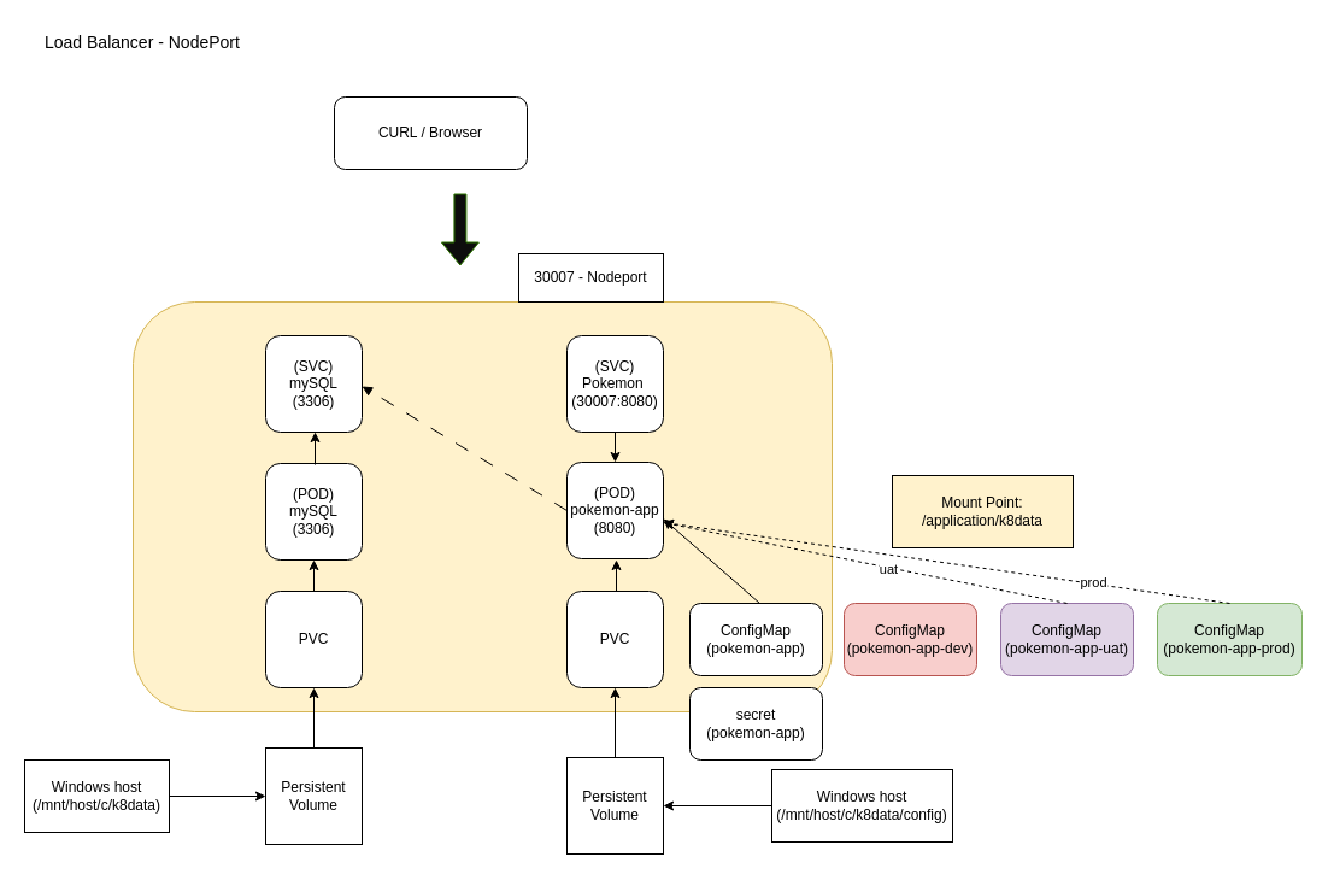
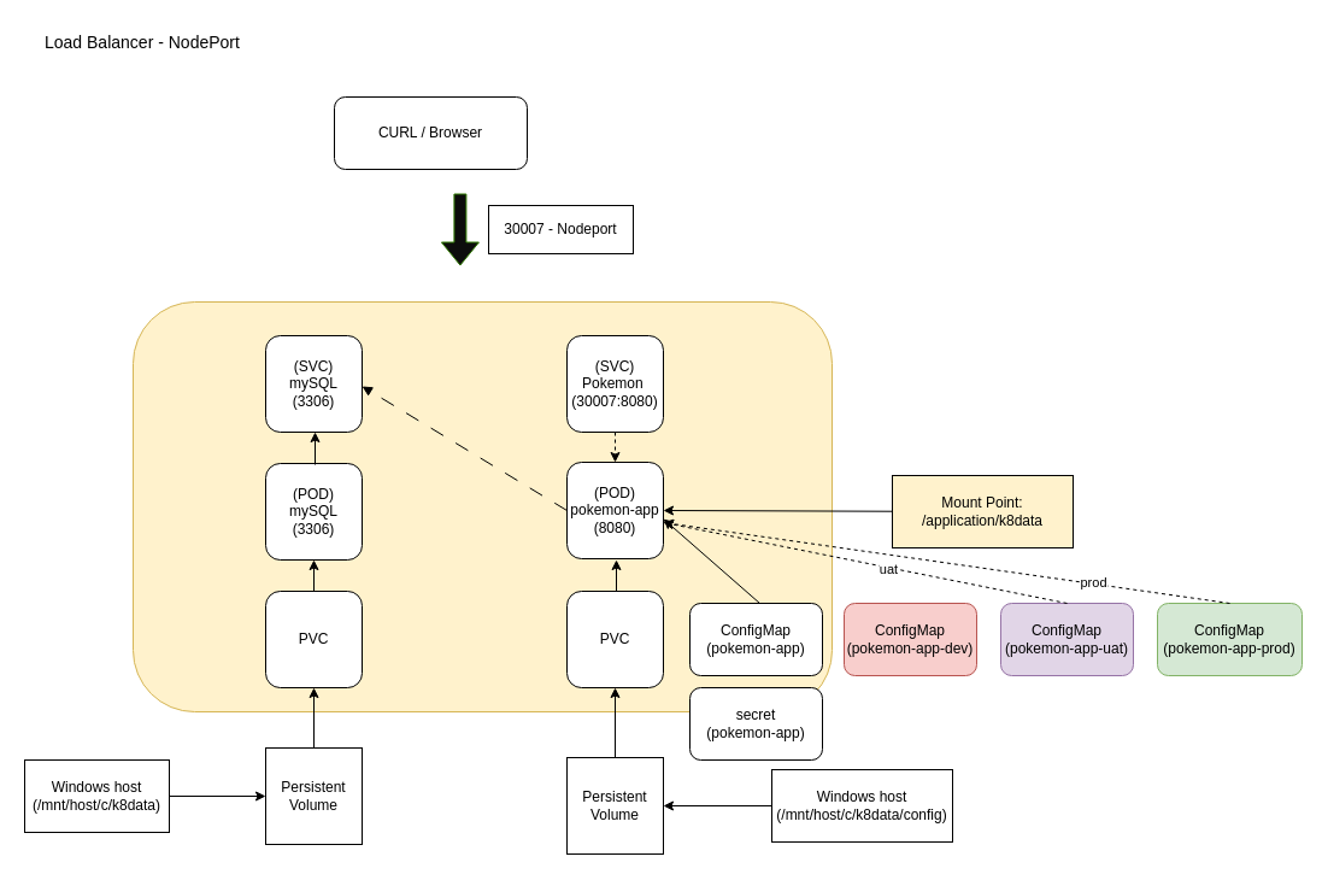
- <mxCell id="10" value="30007 - Nodeport" style="rounded=0;whiteSpace=wrap;html=1;labelBackgroundColor=none;" parent="1" vertex="1"><mxGeometry x="430" y="210" width="120" height="40" as="geometry" /></mxCell>
+ <mxCell id="10" value="30007 - Nodeport" style="rounded=0;whiteSpace=wrap;html=1;labelBackgroundColor=none;" parent="1" vertex="1"><mxGeometry x="405" y="170" width="120" height="40" as="geometry" /></mxCell>
- <mxCell id="18" value="" style="endArrow=classic;html=1;rounded=0;exitX=0.5;exitY=1;exitDx=0;exitDy=0;entryX=0.5;entryY=0;entryDx=0;entryDy=0;" parent="1" source="9" target="8" edge="1"><mxGeometry width="50" height="50" relative="1" as="geometry"><mxPoint x="550" y="480" as="sourcePoint" /><mxPoint x="600" y="430" as="targetPoint" /></mxGeometry></mxCell>
+ <mxCell id="18" value="" style="endArrow=classic;html=1;rounded=0;exitX=0.5;exitY=1;exitDx=0;exitDy=0;entryX=0.5;entryY=0;entryDx=0;entryDy=0;dashed=1;" parent="1" source="9" target="8" edge="1"><mxGeometry width="50" height="50" relative="1" as="geometry"><mxPoint x="550" y="480" as="sourcePoint" /><mxPoint x="600" y="430" as="targetPoint" /></mxGeometry></mxCell>
+ <mxCell id="26" value="" style="endArrow=classic;html=1;rounded=0;entryX=1;entryY=0.5;entryDx=0;entryDy=0;" parent="1" source="25" target="8" edge="1"><mxGeometry width="50" height="50" relative="1" as="geometry"><mxPoint x="640" y="430" as="sourcePoint" /><mxPoint x="930" y="394" as="targetPoint" /></mxGeometry></mxCell>
